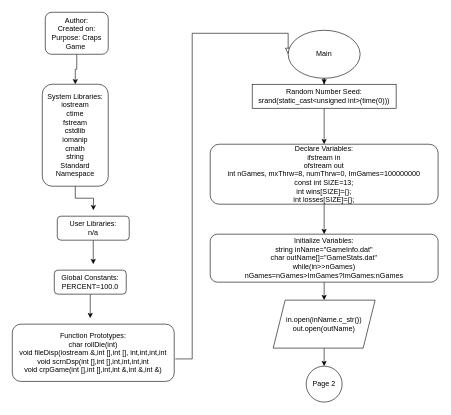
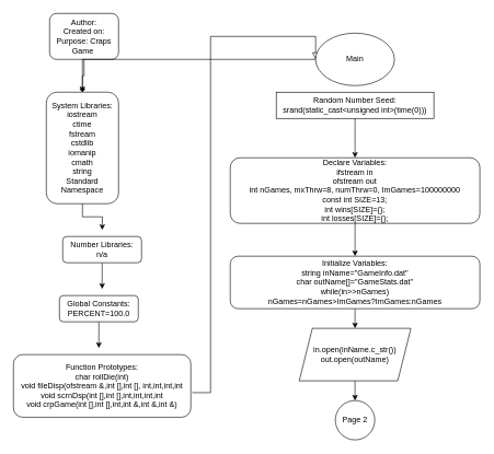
- <mxCell id="2" style="edgeStyle=orthogonalEdgeStyle;rounded=0;orthogonalLoop=1;jettySize=auto;html=1;entryX=0.5;entryY=0;entryDx=0;entryDy=0;" edge="1" parent="1" source="3" target="5"><mxGeometry relative="1" as="geometry" /></mxCell>
+ <mxCell id="2" style="edgeStyle=orthogonalEdgeStyle;rounded=0;orthogonalLoop=1;jettySize=auto;html=1;entryX=0.5;entryY=0;entryDx=0;entryDy=0;endArrow=diamond;" edge="1" parent="1" source="3" target="5"><mxGeometry relative="1" as="geometry" /></mxCell>
- <mxCell id="12" style="edgeStyle=orthogonalEdgeStyle;rounded=0;orthogonalLoop=1;jettySize=auto;html=1;entryX=0.5;entryY=0;entryDx=0;entryDy=0;" edge="1" parent="1" source="13" target="15"><mxGeometry relative="1" as="geometry" /></mxCell>
+ <mxCell id="12" style="edgeStyle=orthogonalEdgeStyle;rounded=0;orthogonalLoop=1;jettySize=auto;html=1;" edge="1" parent="1" source="13" target="5"><mxGeometry relative="1" as="geometry" /></mxCell>
- <mxCell id="7" value="User Libraries:&lt;br&gt;n/a" style="rounded=1;whiteSpace=wrap;html=1;fontSize=12;glass=0;strokeWidth=1;shadow=0;" parent="1" vertex="1"><mxGeometry x="95" y="360" width="120" height="40" as="geometry" /></mxCell>
+ <mxCell id="7" value="Number Libraries:&lt;br&gt;n/a" style="rounded=1;whiteSpace=wrap;html=1;fontSize=12;glass=0;strokeWidth=1;shadow=0;" parent="1" vertex="1"><mxGeometry x="95" y="360" width="120" height="40" as="geometry" /></mxCell>
- <mxCell id="10" value="Function Prototypes:&lt;br&gt;char rollDie(int)&lt;br&gt;void fileDisp(iostream &amp;amp;,int [],int [], int,int,int,int&lt;br&gt;void scrnDsp(int [],int [],int,int,int,int&lt;br&gt;void crpGame(int [],int [],int,int &amp;amp;,int &amp;amp;,int &amp;amp;)" style="rounded=1;whiteSpace=wrap;html=1;fontSize=12;glass=0;strokeWidth=1;shadow=0;" vertex="1" parent="1"><mxGeometry x="20" y="540" width="270" height="95.5" as="geometry" /></mxCell>
+ <mxCell id="10" value="Function Prototypes:&lt;br&gt;char rollDie(int)&lt;br&gt;void fileDisp(ofstream &amp;amp;,int [],int [], int,int,int,int&lt;br&gt;void scrnDsp(int [],int [],int,int,int,int&lt;br&gt;void crpGame(int [],int [],int,int &amp;amp;,int &amp;amp;,int &amp;amp;)" style="rounded=1;whiteSpace=wrap;html=1;fontSize=12;glass=0;strokeWidth=1;shadow=0;" vertex="1" parent="1"><mxGeometry x="20" y="540" width="270" height="95.5" as="geometry" /></mxCell>
